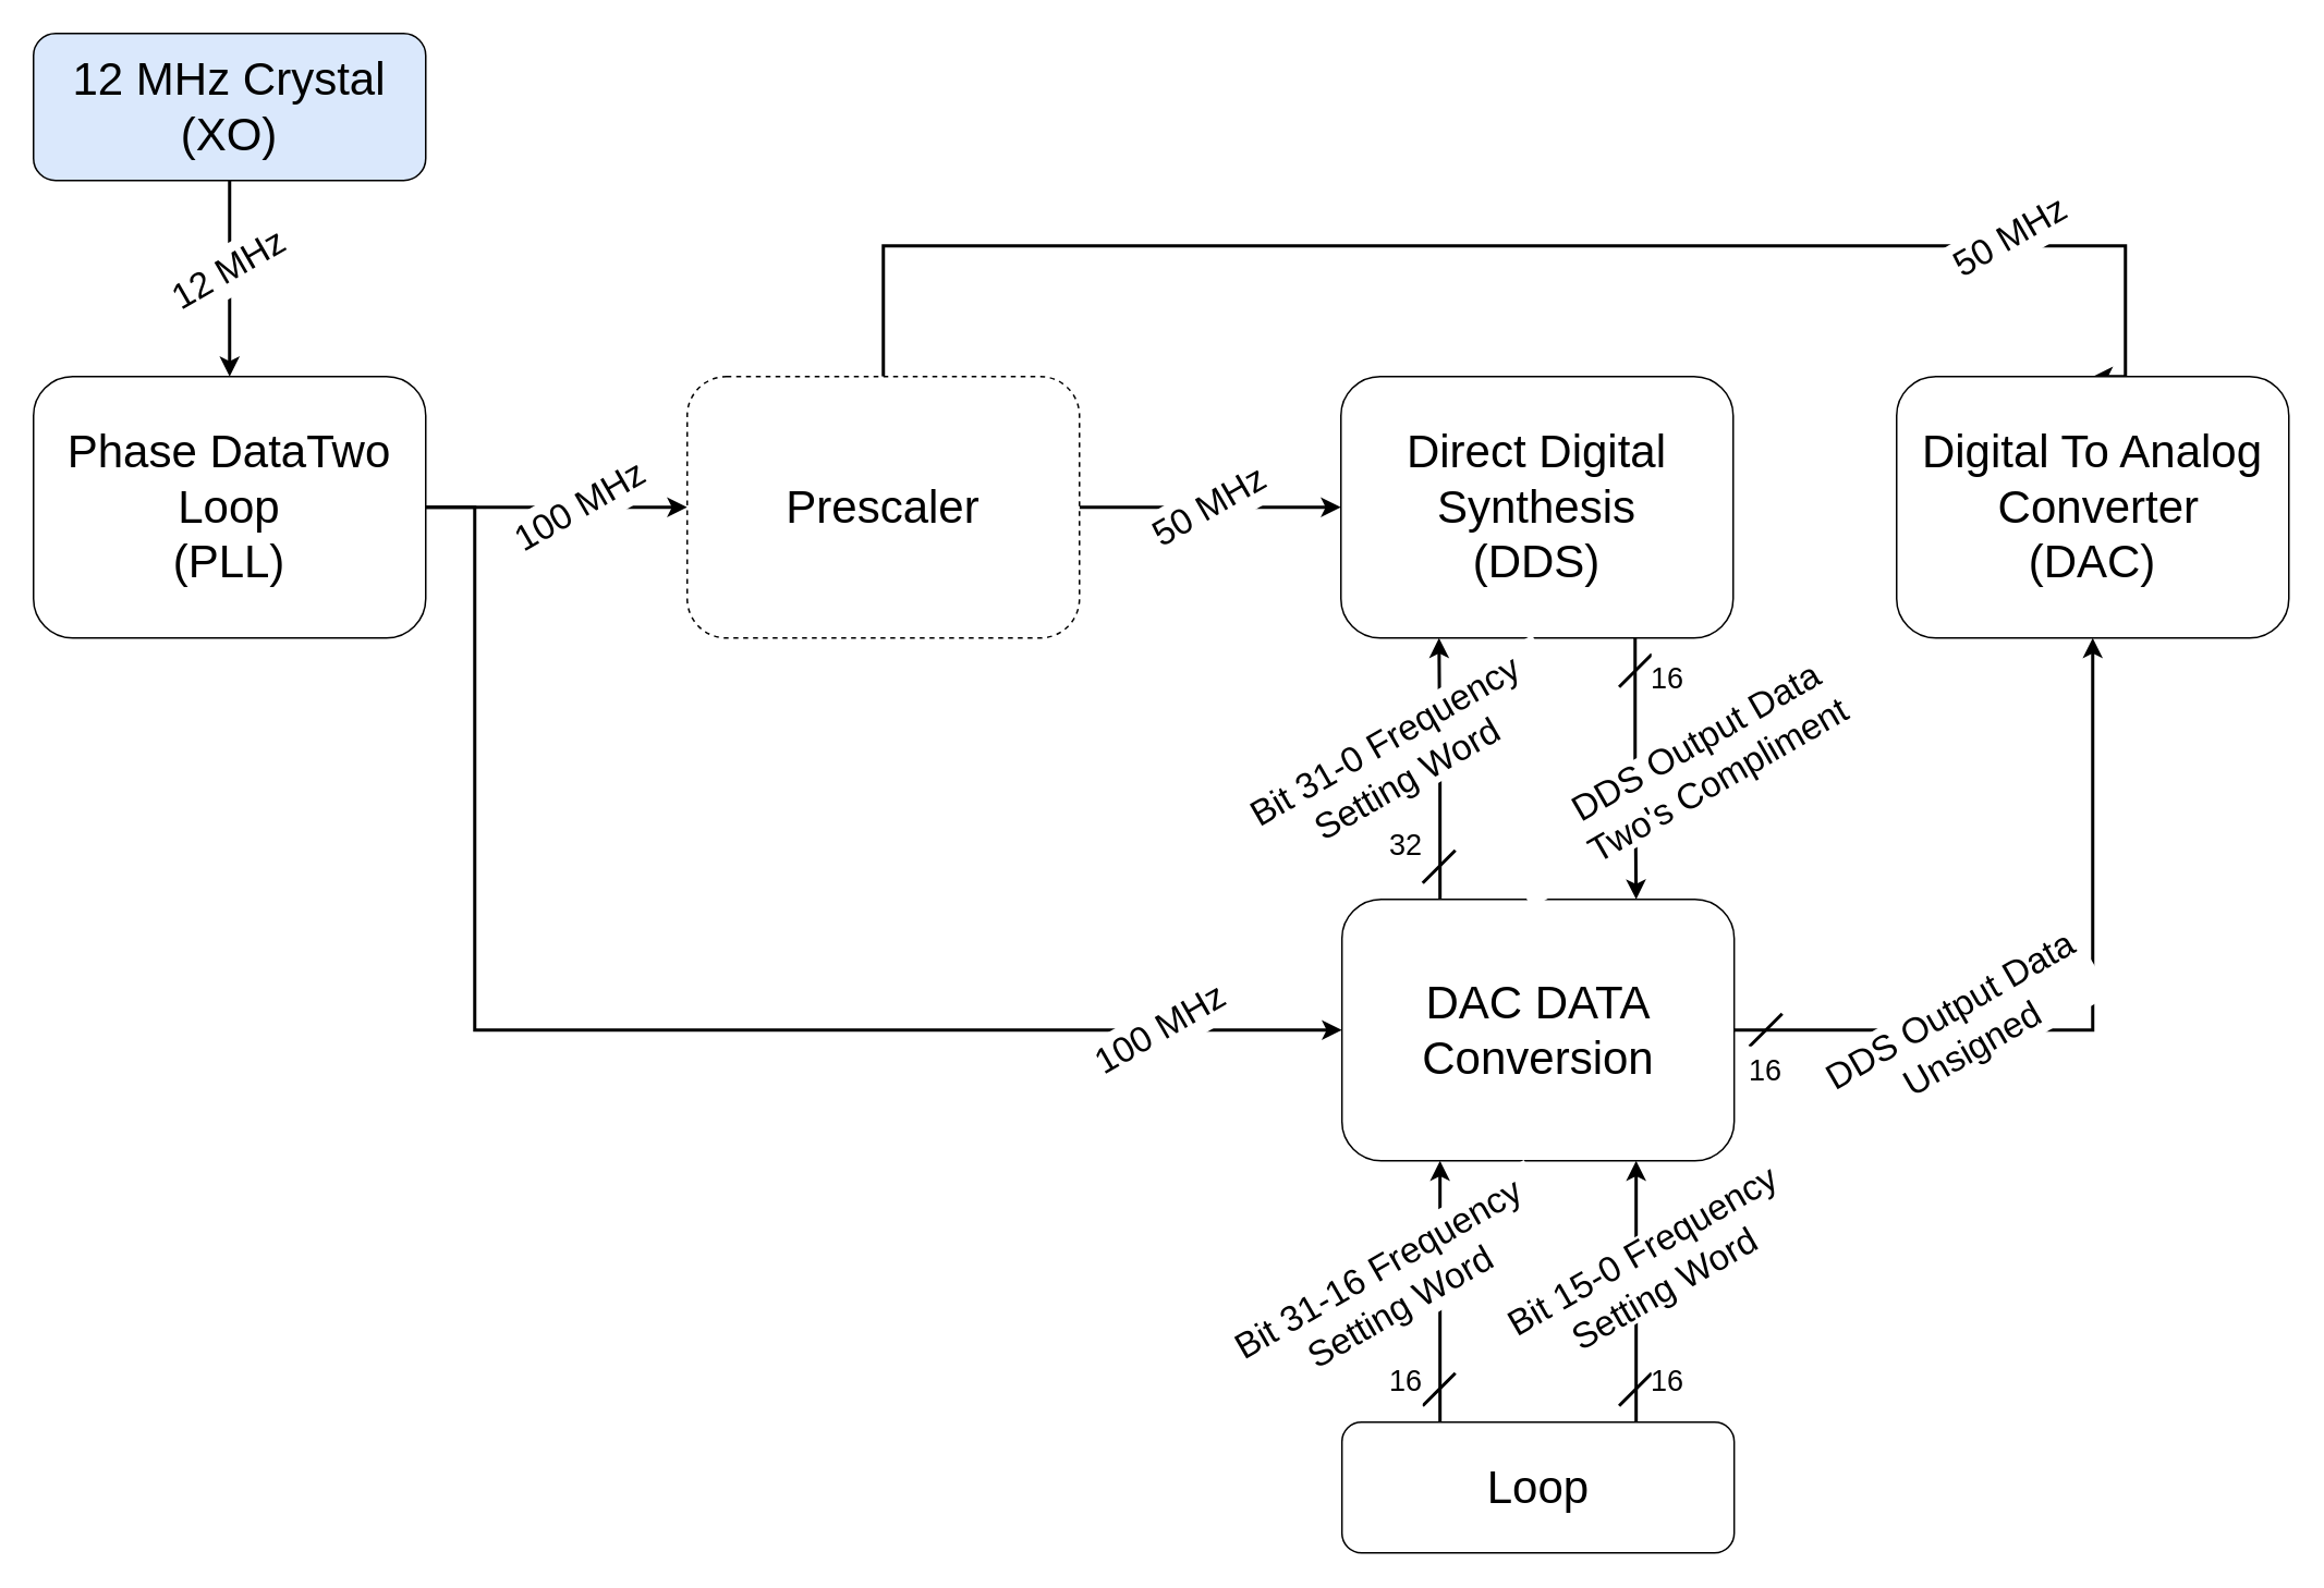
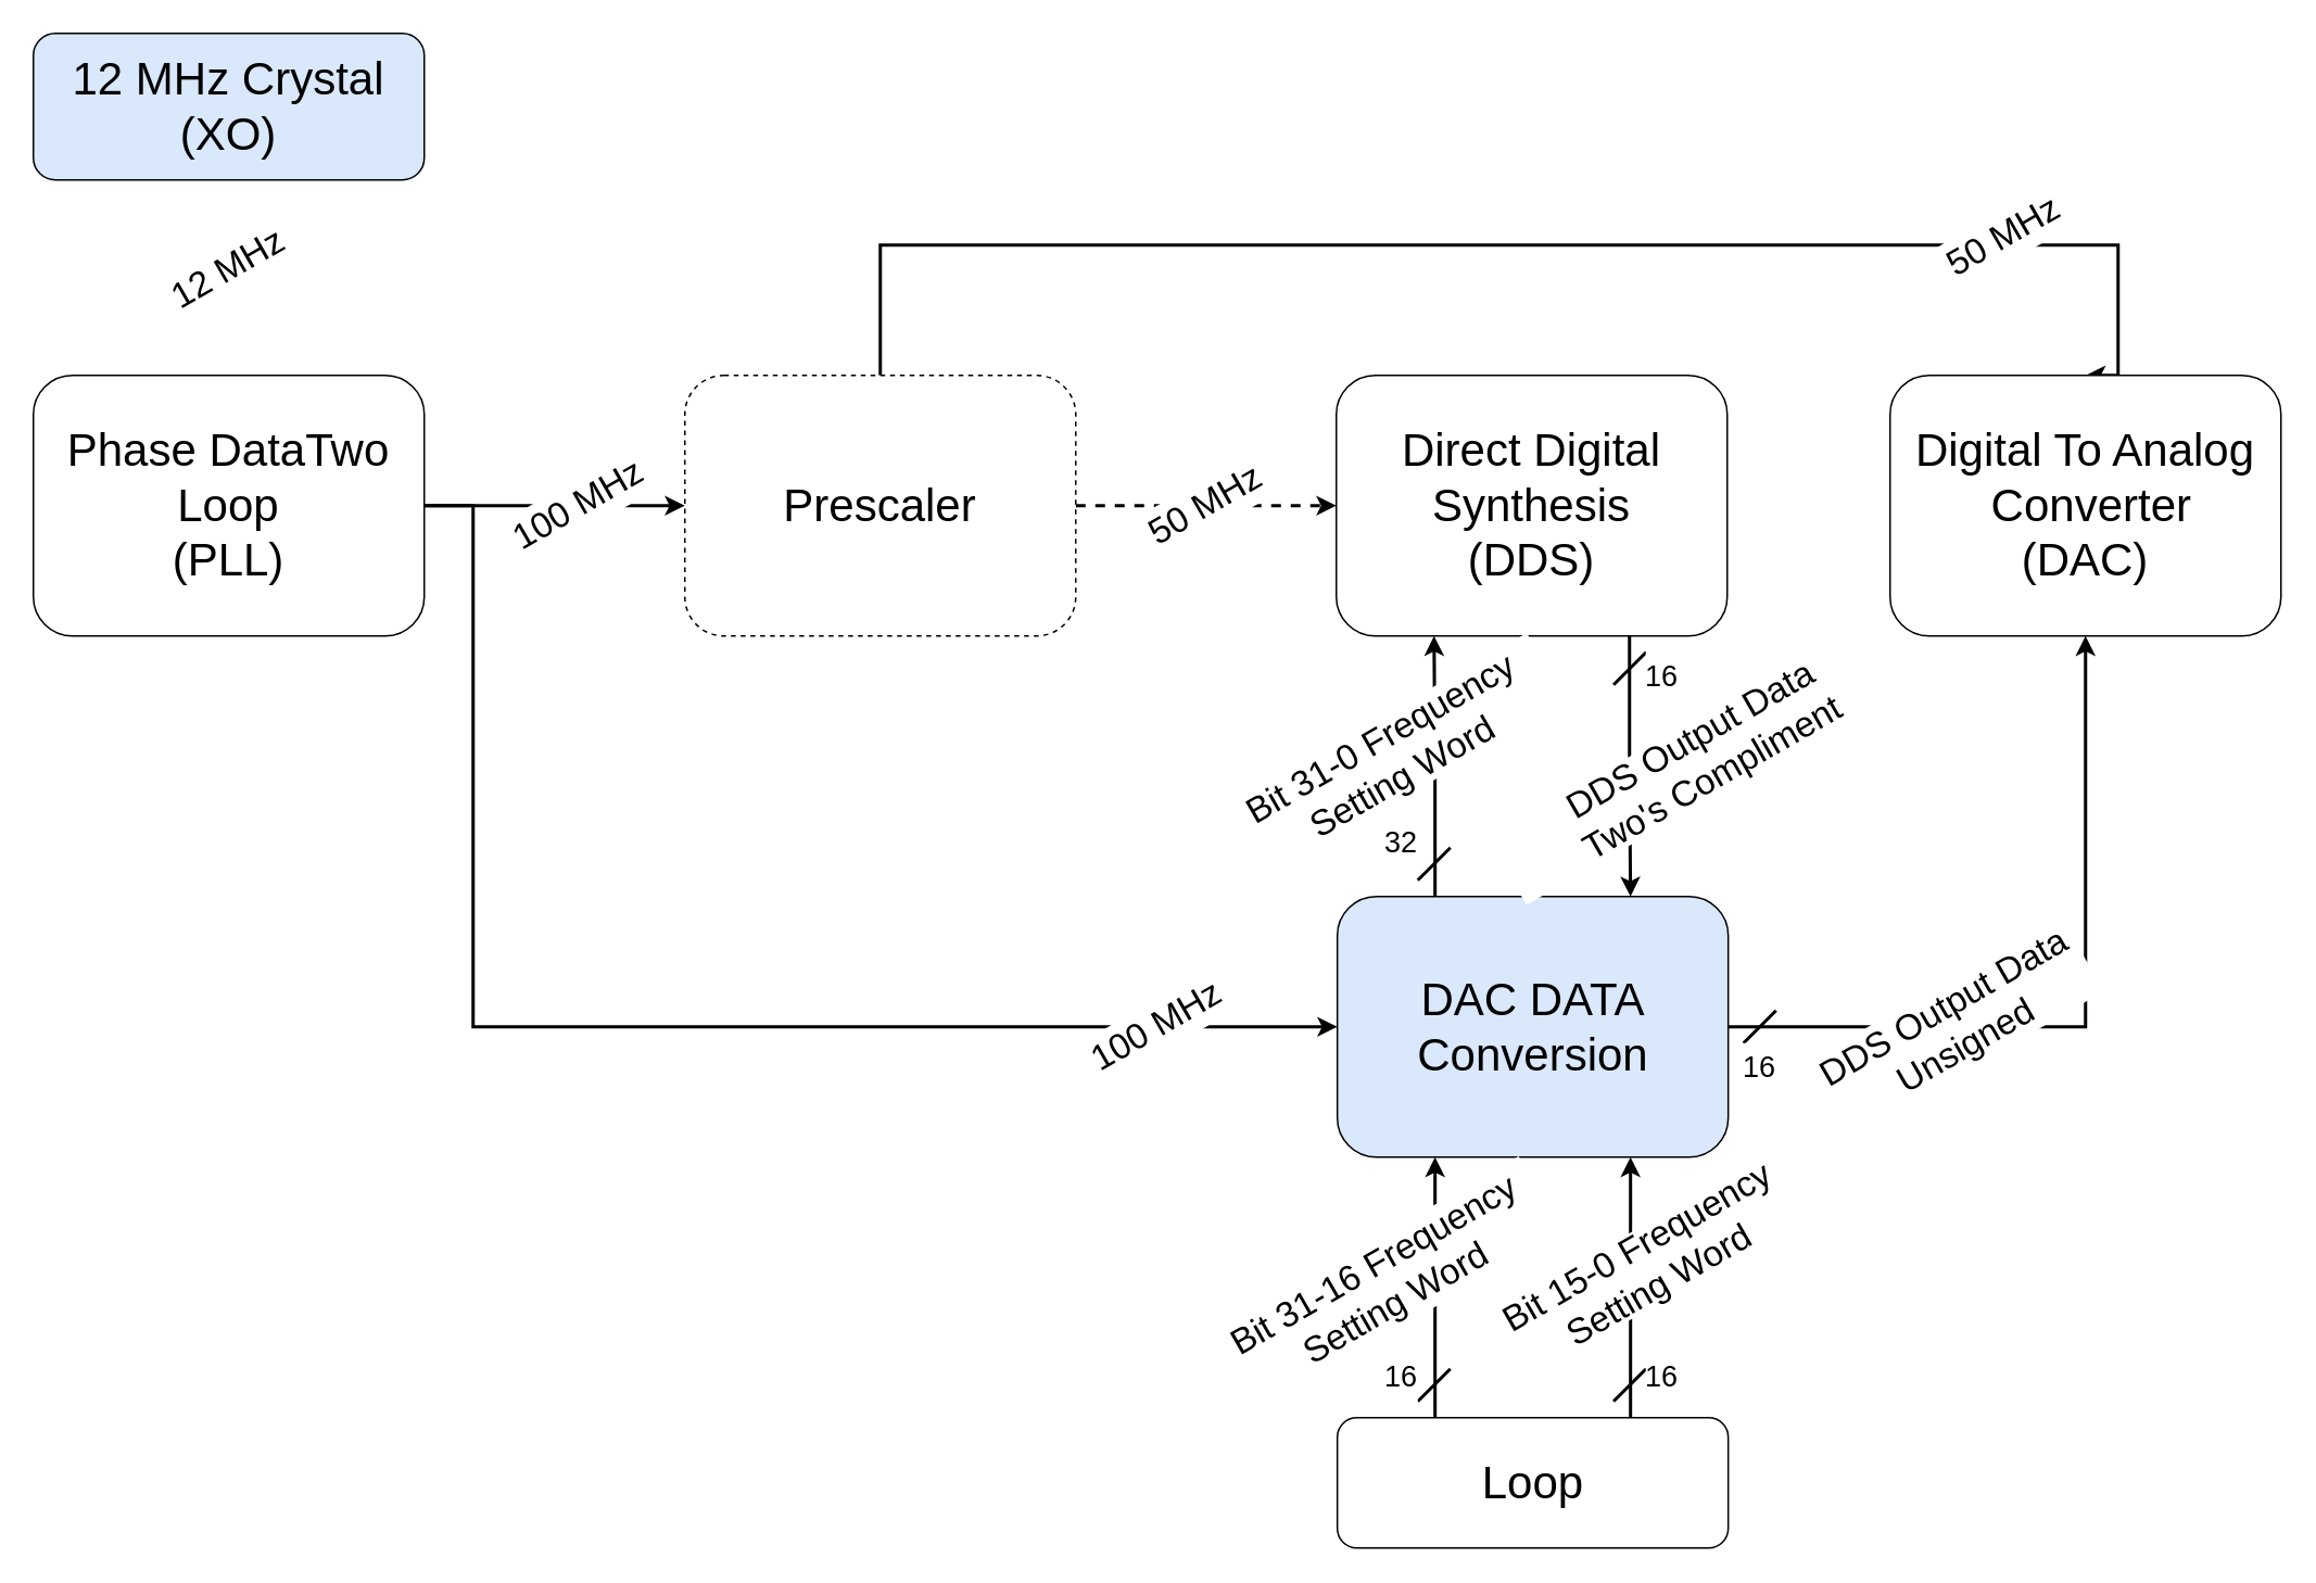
- <mxCell id="14" style="edgeStyle=orthogonalEdgeStyle;rounded=0;orthogonalLoop=1;jettySize=auto;html=1;entryX=0.5;entryY=0;entryDx=0;entryDy=0;strokeWidth=2;" parent="1" source="15" target="6" edge="1"><mxGeometry relative="1" as="geometry" /></mxCell>
- <mxCell id="7" style="edgeStyle=orthogonalEdgeStyle;rounded=0;orthogonalLoop=1;jettySize=auto;html=1;entryX=0;entryY=0.5;entryDx=0;entryDy=0;strokeWidth=2;exitX=1;exitY=0.5;exitDx=0;exitDy=0;" edge="1" parent="1" source="9" target="3"><mxGeometry relative="1" as="geometry"><Array as="points"><mxPoint x="820" y="310" /></Array></mxGeometry></mxCell>
+ <mxCell id="7" style="edgeStyle=orthogonalEdgeStyle;rounded=0;orthogonalLoop=1;jettySize=auto;html=1;entryX=0;entryY=0.5;entryDx=0;entryDy=0;strokeWidth=2;exitX=1;exitY=0.5;exitDx=0;exitDy=0;dashed=1;" edge="1" parent="1" source="9" target="3"><mxGeometry relative="1" as="geometry"><Array as="points"><mxPoint x="820" y="310" /></Array></mxGeometry></mxCell>
- <mxCell id="20" value="&lt;span style=&quot;font-size: 28px;&quot;&gt;DAC DATA&lt;br&gt;Conversion&lt;/span&gt;" style="rounded=1;whiteSpace=wrap;html=1;" vertex="1" parent="1"><mxGeometry x="820.62" y="550" width="240" height="160" as="geometry" /></mxCell>
+ <mxCell id="20" value="&lt;span style=&quot;font-size: 28px;&quot;&gt;DAC DATA&lt;br&gt;Conversion&lt;/span&gt;" style="rounded=1;whiteSpace=wrap;html=1;fillColor=#dae8fc;" vertex="1" parent="1"><mxGeometry x="820.62" y="550" width="240" height="160" as="geometry" /></mxCell>
